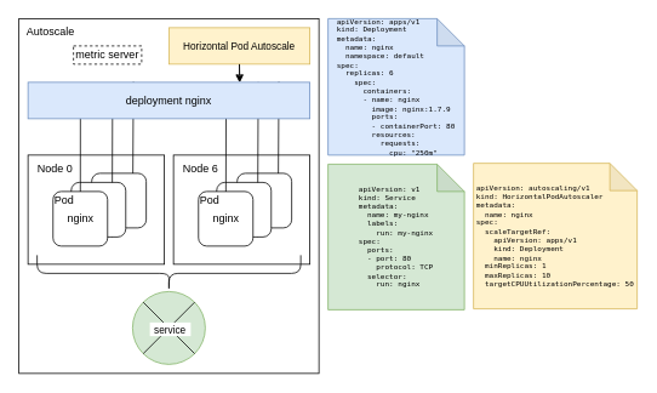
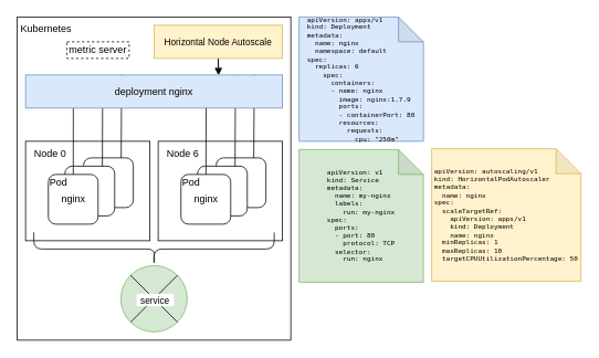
- <mxCell id="26" value="Autoscale" style="text;html=1;strokeColor=none;fillColor=none;align=center;verticalAlign=middle;whiteSpace=wrap;rounded=0;" parent="1" vertex="1"><mxGeometry x="20" y="20" width="70" height="30" as="geometry" /></mxCell>
+ <mxCell id="26" value="Kubernetes" style="text;html=1;strokeColor=none;fillColor=none;align=center;verticalAlign=middle;whiteSpace=wrap;rounded=0;" parent="1" vertex="1"><mxGeometry x="20" y="20" width="70" height="30" as="geometry" /></mxCell>
- <mxCell id="33" value="Horizontal Pod Autoscale" style="rounded=0;whiteSpace=wrap;html=1;fontSize=11;fillColor=#fff2cc;strokeColor=#d6b656;" parent="1" vertex="1"><mxGeometry x="185" y="30" width="155" height="40" as="geometry" /></mxCell>
+ <mxCell id="33" value="Horizontal Node Autoscale" style="rounded=0;whiteSpace=wrap;html=1;fontSize=11;fillColor=#fff2cc;strokeColor=#d6b656;" parent="1" vertex="1"><mxGeometry x="185" y="30" width="155" height="40" as="geometry" /></mxCell>
